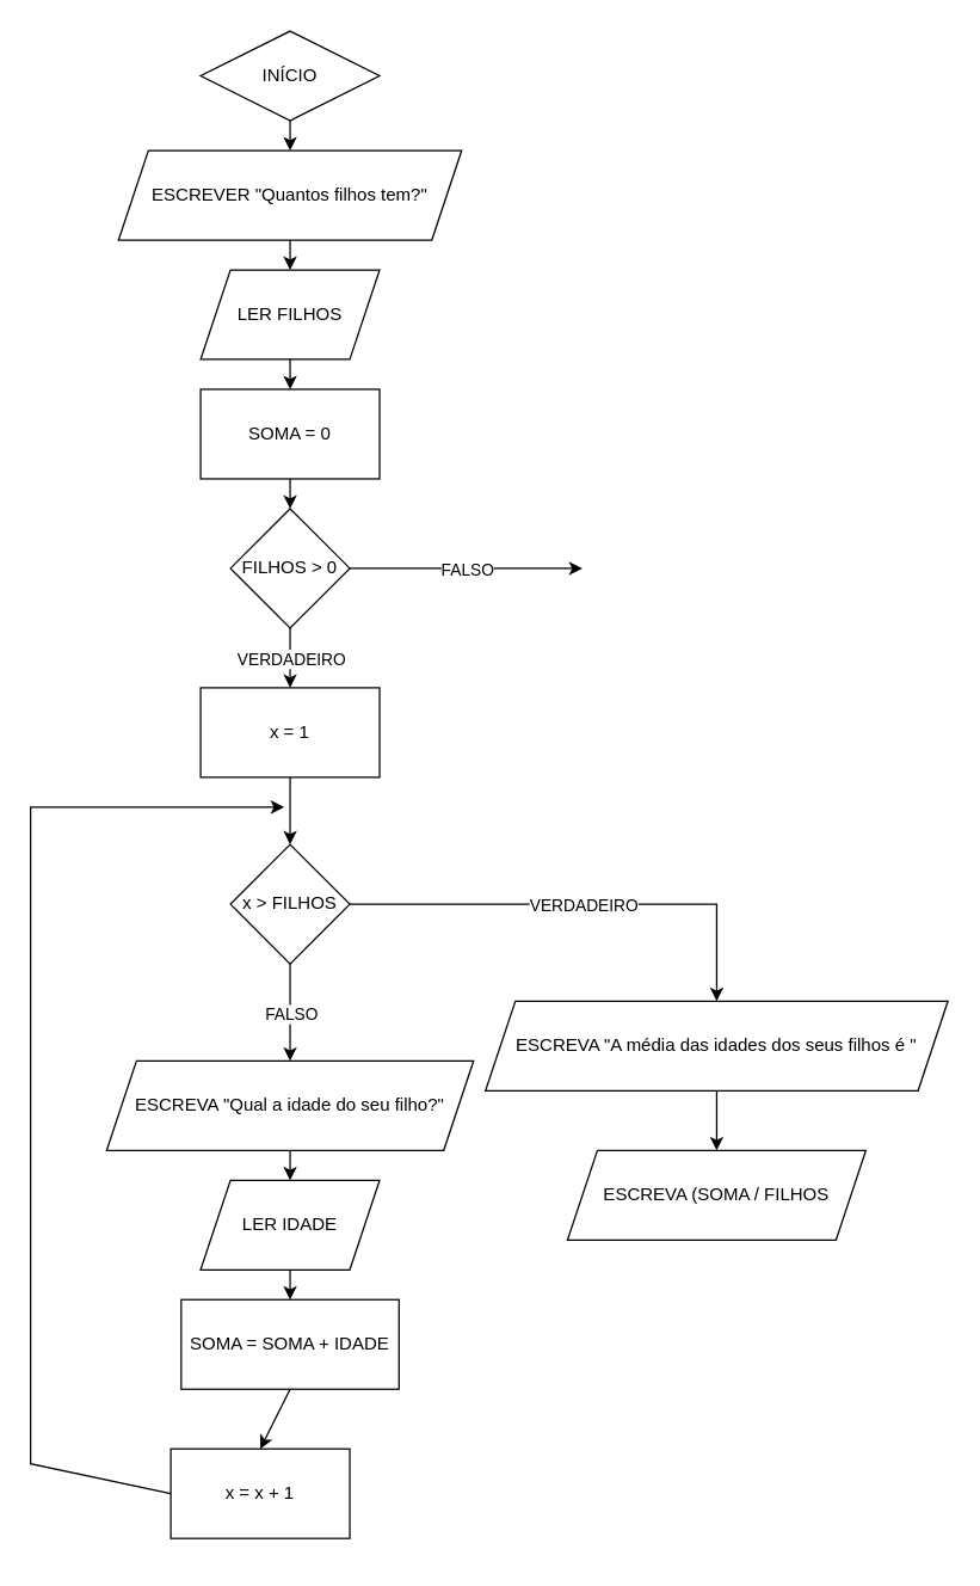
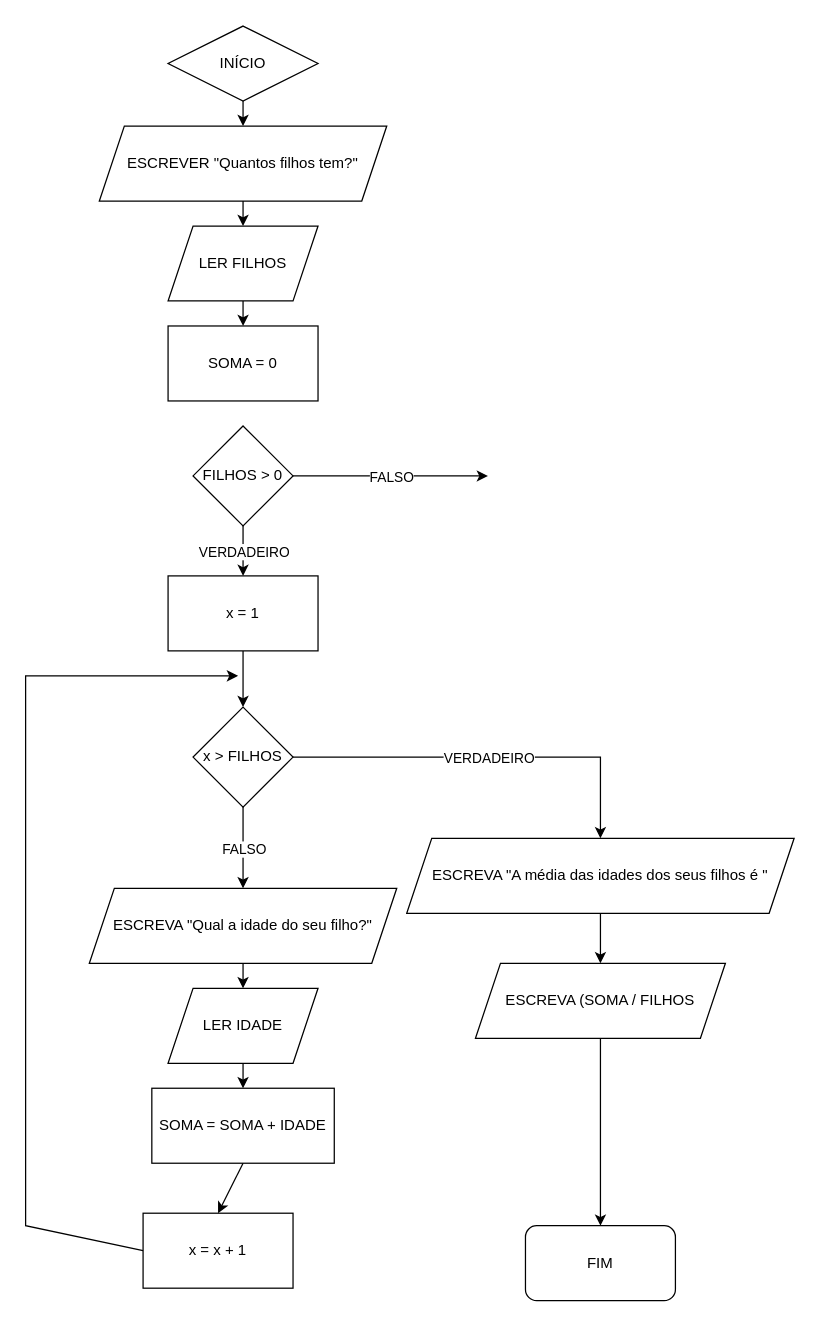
- <mxCell id="11" value="" style="endArrow=classic;html=1;rounded=0;exitX=0.5;exitY=1;exitDx=0;exitDy=0;entryX=0.5;entryY=0;entryDx=0;entryDy=0;" edge="1" parent="1" source="8" target="10"><mxGeometry width="50" height="50" relative="1" as="geometry"><mxPoint x="170" y="490" as="sourcePoint" /><mxPoint x="220" y="440" as="targetPoint" /></mxGeometry></mxCell>
+ <mxCell id="34" value="" style="endArrow=classic;html=1;rounded=0;exitX=0.5;exitY=1;exitDx=0;exitDy=0;entryX=0.5;entryY=0;entryDx=0;entryDy=0;" edge="1" parent="1" source="33" target="3"><mxGeometry width="50" height="50" relative="1" as="geometry"><mxPoint x="170" y="490" as="sourcePoint" /><mxPoint x="220" y="440" as="targetPoint" /></mxGeometry></mxCell>
+ <mxCell id="3" value="FIM" style="rounded=1;whiteSpace=wrap;html=1;" vertex="1" parent="1"><mxGeometry x="420" y="980" width="120" height="60" as="geometry" /></mxCell>
